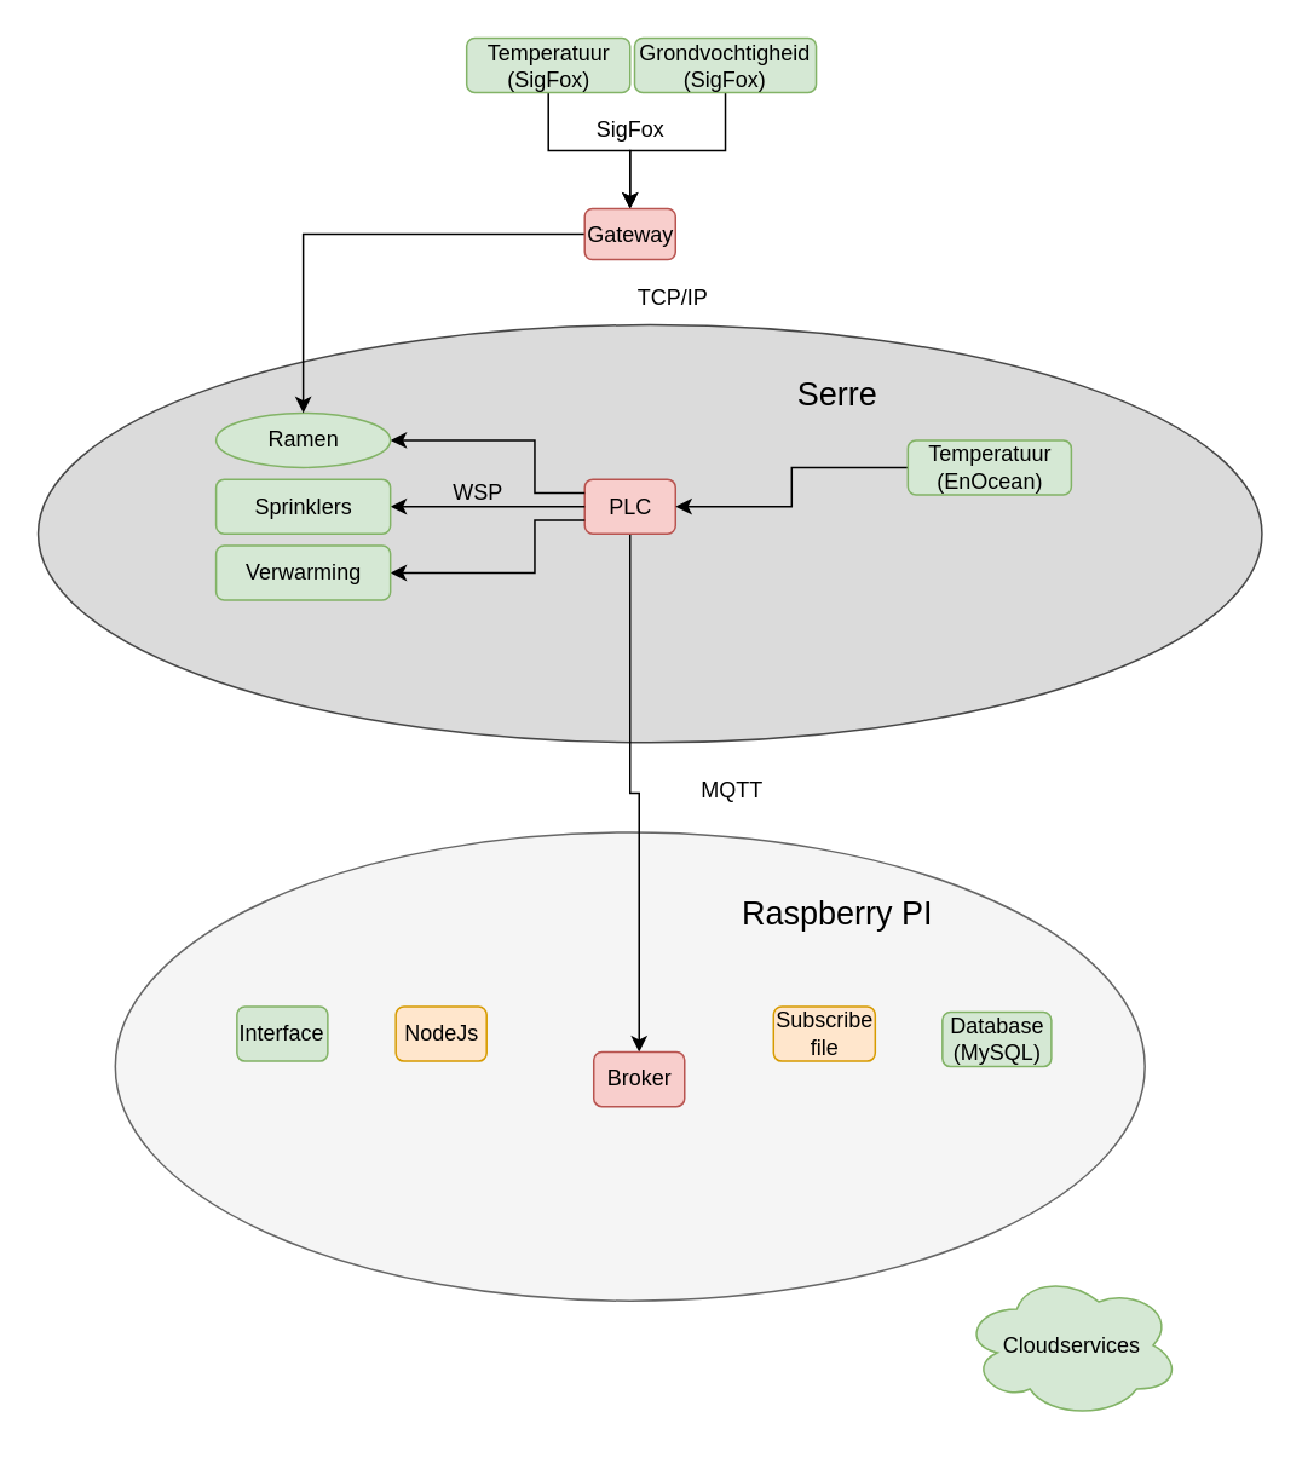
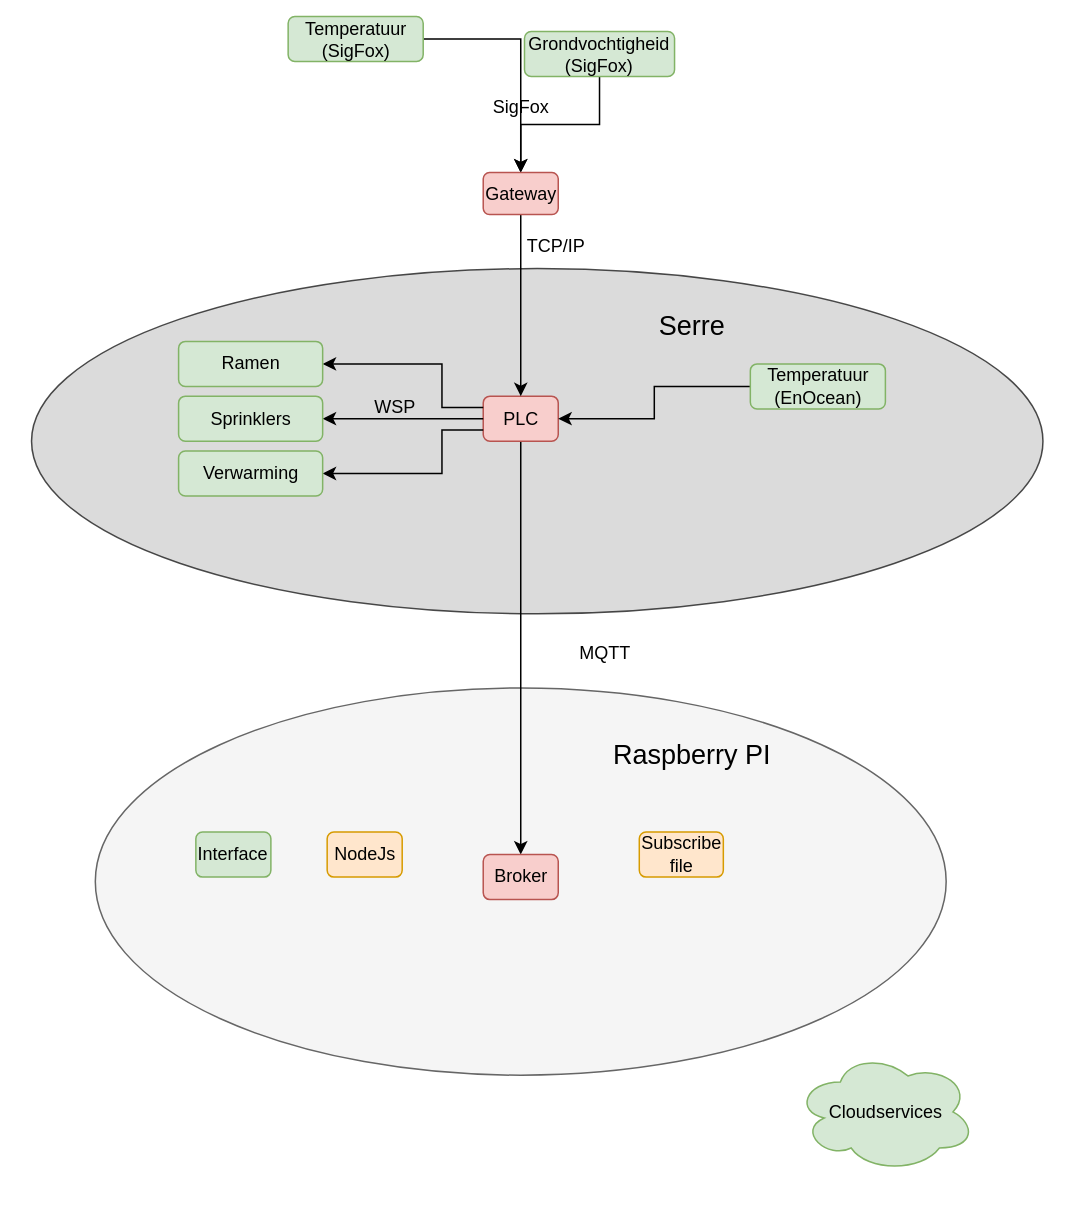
- <mxCell id="20" value="Temperatuur (SigFox)" style="rounded=1;whiteSpace=wrap;html=1;fillColor=#d5e8d4;strokeColor=#82b366;" parent="1" vertex="1"><mxGeometry x="256.5" y="20.5" width="90" height="30" as="geometry" /></mxCell>
+ <mxCell id="20" value="Temperatuur (SigFox)" style="rounded=1;whiteSpace=wrap;html=1;fillColor=#d5e8d4;strokeColor=#82b366;" parent="1" vertex="1"><mxGeometry x="191.5" y="10.5" width="90" height="30" as="geometry" /></mxCell>
- <mxCell id="24" style="edgeStyle=orthogonalEdgeStyle;rounded=0;orthogonalLoop=1;jettySize=auto;html=1;" edge="1" parent="1" source="25" target="11"><mxGeometry relative="1" as="geometry" /></mxCell>
+ <mxCell id="24" style="edgeStyle=orthogonalEdgeStyle;rounded=0;orthogonalLoop=1;jettySize=auto;html=1;" edge="1" parent="1" source="25" target="9"><mxGeometry relative="1" as="geometry" /></mxCell>
- <mxCell id="11" value="Ramen" style="ellipse;whiteSpace=wrap;html=1;fillColor=#d5e8d4;strokeColor=#82b366;" parent="1" vertex="1"><mxGeometry x="118.5" y="227" width="96" height="30" as="geometry" /></mxCell>
+ <mxCell id="11" value="Ramen" style="rounded=1;whiteSpace=wrap;html=1;fillColor=#d5e8d4;strokeColor=#82b366;" parent="1" vertex="1"><mxGeometry x="118.5" y="227" width="96" height="30" as="geometry" /></mxCell>
- <mxCell id="6" value="Database&lt;br&gt;(MySQL)" style="rounded=1;whiteSpace=wrap;html=1;fillColor=#d5e8d4;strokeColor=#82b366;" parent="1" vertex="1"><mxGeometry x="518.5" y="557" width="60" height="30" as="geometry" /></mxCell>
- <mxCell id="30" value="Broker" style="rounded=1;whiteSpace=wrap;html=1;fillColor=#f8cecc;strokeColor=#b85450;" vertex="1" parent="1"><mxGeometry x="326.5" y="579" width="50" height="30" as="geometry" /></mxCell>
+ <mxCell id="30" value="Broker" style="rounded=1;whiteSpace=wrap;html=1;fillColor=#f8cecc;strokeColor=#b85450;" vertex="1" parent="1"><mxGeometry x="321.5" y="569" width="50" height="30" as="geometry" /></mxCell>
